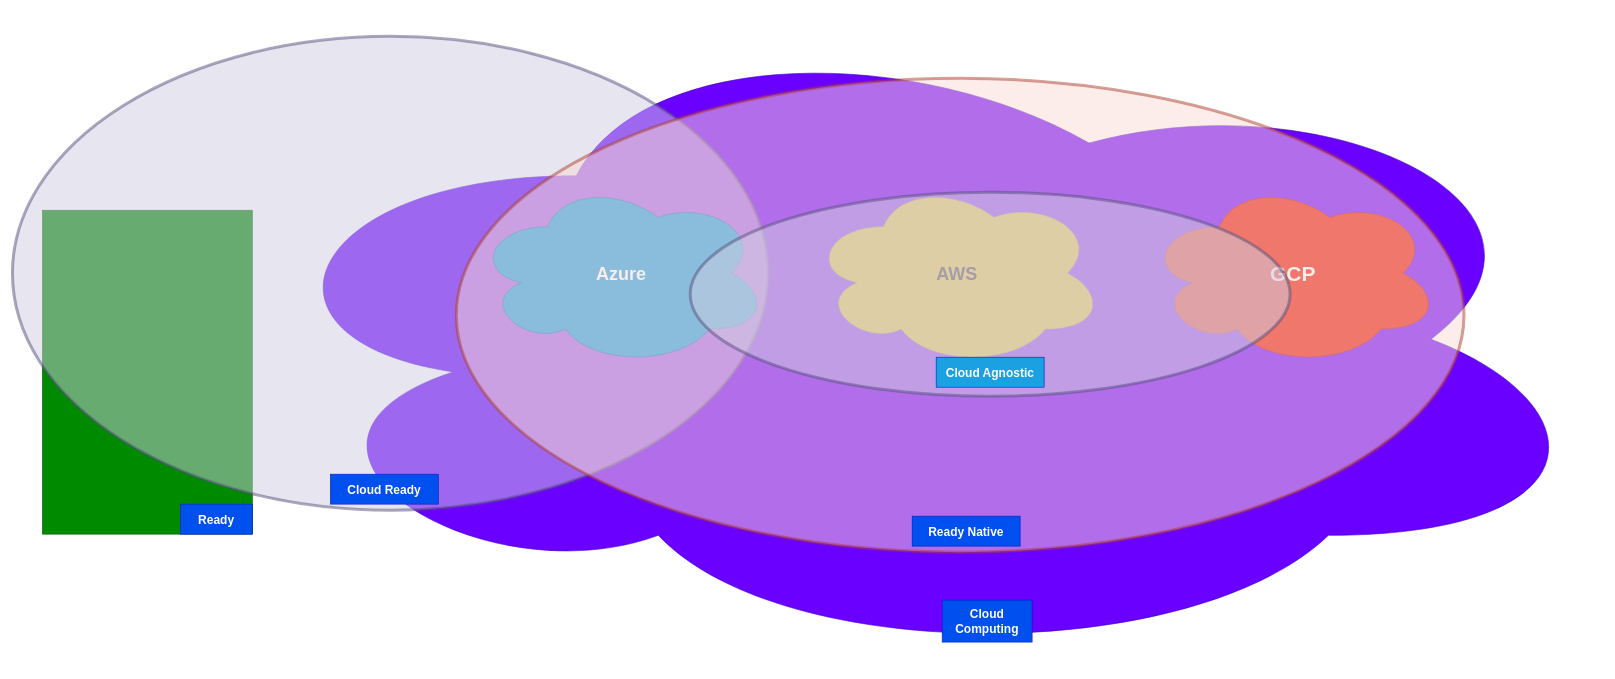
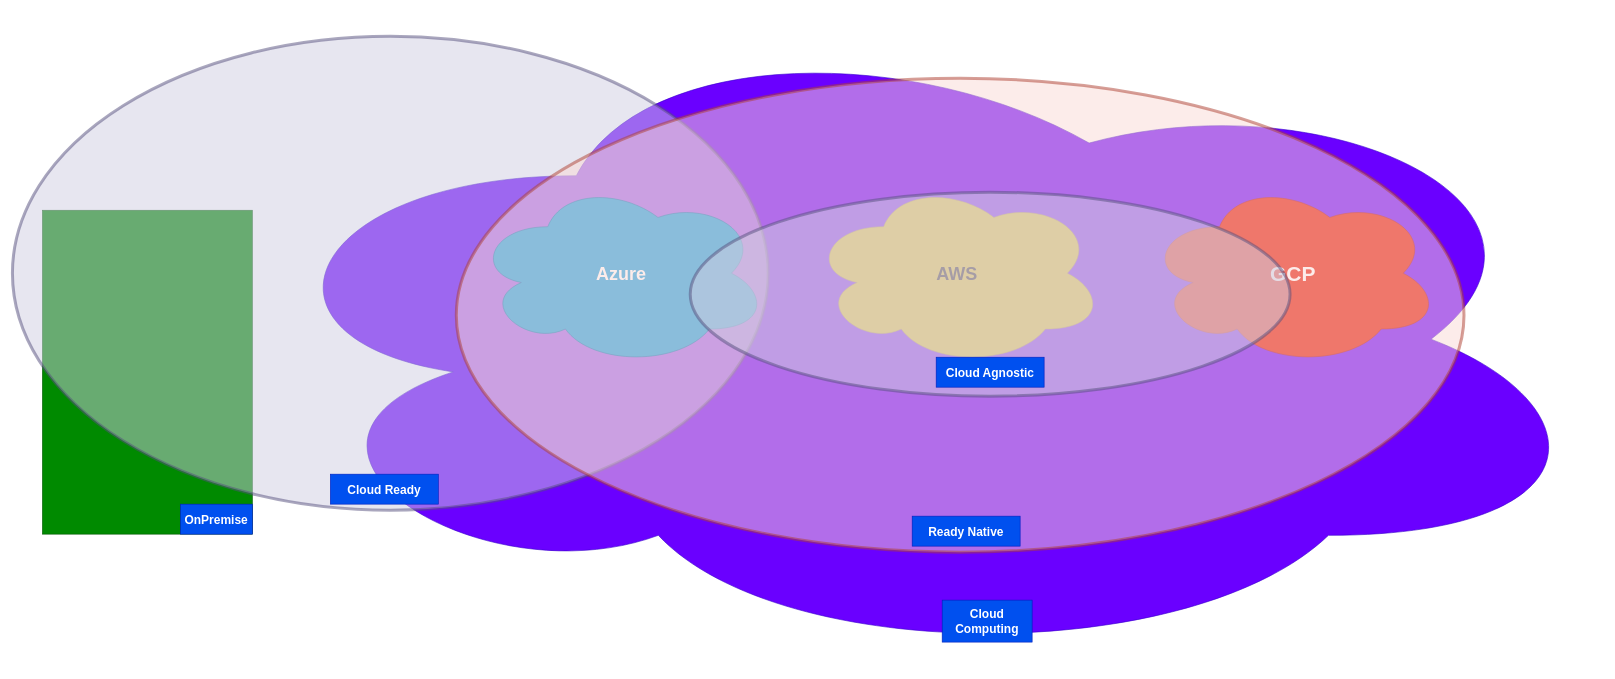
- <mxCell id="13" value="Cloud Agnostic" style="rounded=0;whiteSpace=wrap;html=1;fillColor=#1ba1e2;fontColor=#ffffff;strokeColor=#001DBC;fontSize=20;fontStyle=1;" vertex="1" parent="1"><mxGeometry x="1560" y="595" width="180" height="50" as="geometry" /></mxCell>
+ <mxCell id="13" value="Cloud Agnostic" style="rounded=0;whiteSpace=wrap;html=1;fillColor=#0050ef;fontColor=#ffffff;strokeColor=#001DBC;fontSize=20;fontStyle=1" vertex="1" parent="1"><mxGeometry x="1560" y="595" width="180" height="50" as="geometry" /></mxCell>
- <mxCell id="8" value="Ready" style="rounded=0;whiteSpace=wrap;html=1;fillColor=#0050ef;fontColor=#ffffff;strokeColor=#001DBC;fontSize=20;fontStyle=1" vertex="1" parent="1"><mxGeometry x="300" y="840" width="120" height="50" as="geometry" /></mxCell>
+ <mxCell id="8" value="OnPremise" style="rounded=0;whiteSpace=wrap;html=1;fillColor=#0050ef;fontColor=#ffffff;strokeColor=#001DBC;fontSize=20;fontStyle=1" vertex="1" parent="1"><mxGeometry x="300" y="840" width="120" height="50" as="geometry" /></mxCell>
